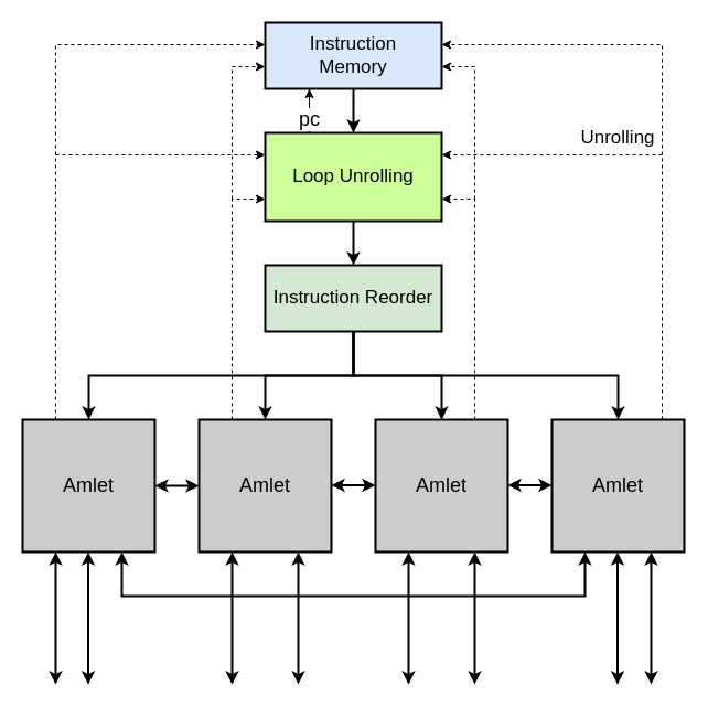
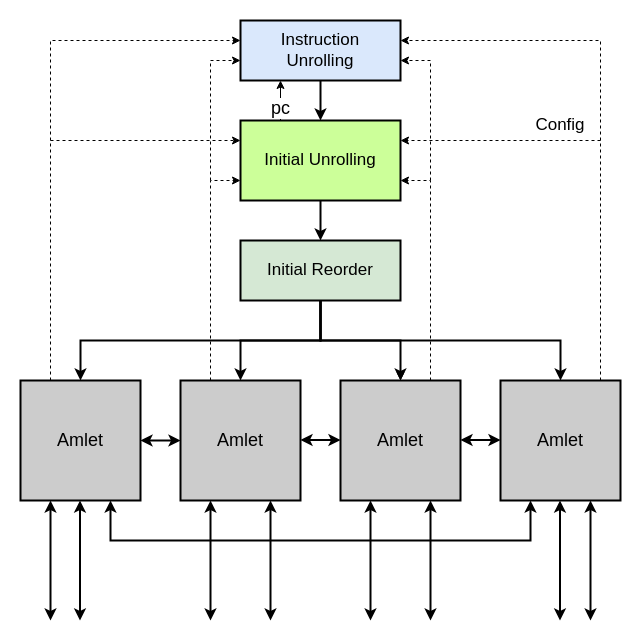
- <mxCell id="3" value="Instruction&lt;div&gt;Memory&lt;/div&gt;" style="rounded=0;whiteSpace=wrap;html=1;fillColor=#dae8fc;strokeColor=#000000;fontSize=17;strokeWidth=2;" parent="1" vertex="1"><mxGeometry x="240" y="20" width="160" height="60" as="geometry" /></mxCell>
+ <mxCell id="3" value="Instruction&lt;div&gt;Unrolling&lt;/div&gt;" style="rounded=0;whiteSpace=wrap;html=1;fillColor=#dae8fc;strokeColor=#000000;fontSize=17;strokeWidth=2;" parent="1" vertex="1"><mxGeometry x="240" y="20" width="160" height="60" as="geometry" /></mxCell>
- <mxCell id="2" value="Unrolling" style="rounded=0;whiteSpace=wrap;html=1;fillColor=none;strokeColor=none;fontSize=17;" parent="1" vertex="1"><mxGeometry x="510" y="110" width="100" height="30" as="geometry" /></mxCell>
+ <mxCell id="2" value="Config" style="rounded=0;whiteSpace=wrap;html=1;fillColor=none;strokeColor=none;fontSize=17;" parent="1" vertex="1"><mxGeometry x="510" y="110" width="100" height="30" as="geometry" /></mxCell>
- <mxCell id="6" value="Loop Unrolling" style="rounded=0;whiteSpace=wrap;html=1;fillColor=#CCFF99;strokeColor=#000000;fontSize=17;strokeWidth=2;" vertex="1" parent="1"><mxGeometry x="240" y="120" width="160" height="80" as="geometry" /></mxCell>
+ <mxCell id="6" value="Initial Unrolling" style="rounded=0;whiteSpace=wrap;html=1;fillColor=#CCFF99;strokeColor=#000000;fontSize=17;strokeWidth=2;" vertex="1" parent="1"><mxGeometry x="240" y="120" width="160" height="80" as="geometry" /></mxCell>
- <mxCell id="11" value="Instruction Reorder" style="rounded=0;whiteSpace=wrap;html=1;fillColor=#d5e8d4;strokeColor=#000000;fontSize=17;strokeWidth=2;" vertex="1" parent="1"><mxGeometry x="240" y="240" width="160" height="60" as="geometry" /></mxCell>
+ <mxCell id="11" value="Initial Reorder" style="rounded=0;whiteSpace=wrap;html=1;fillColor=#d5e8d4;strokeColor=#000000;fontSize=17;strokeWidth=2;" vertex="1" parent="1"><mxGeometry x="240" y="240" width="160" height="60" as="geometry" /></mxCell>
